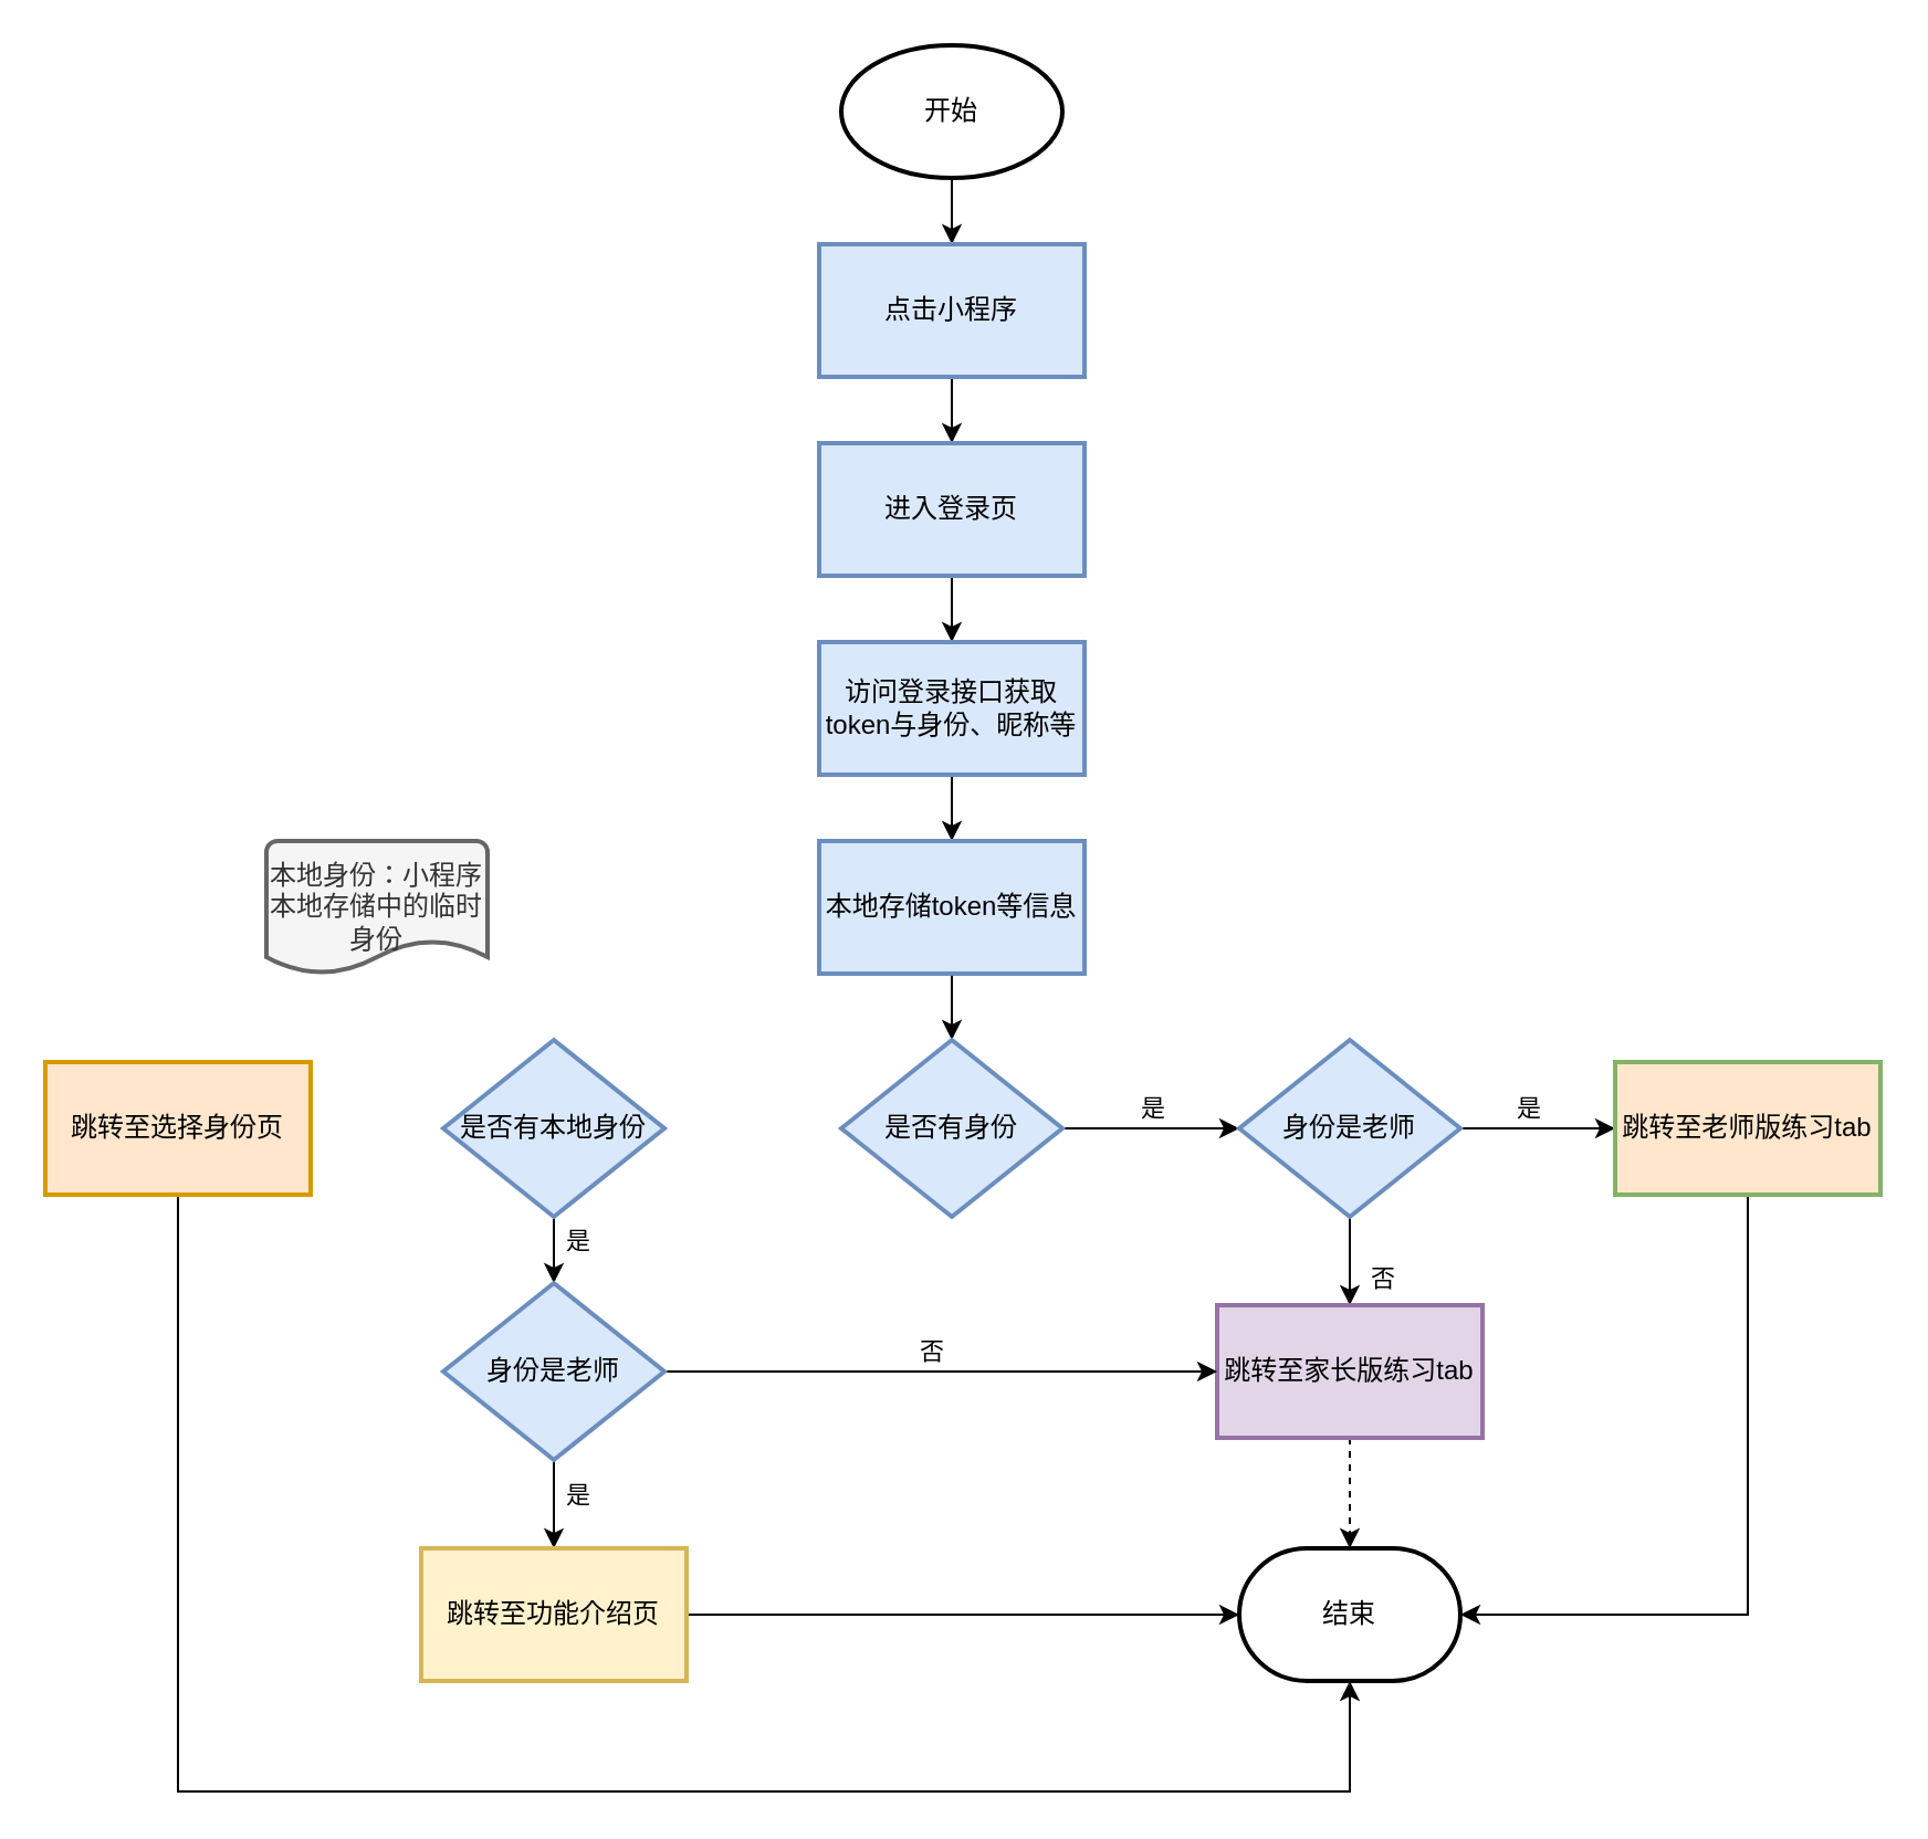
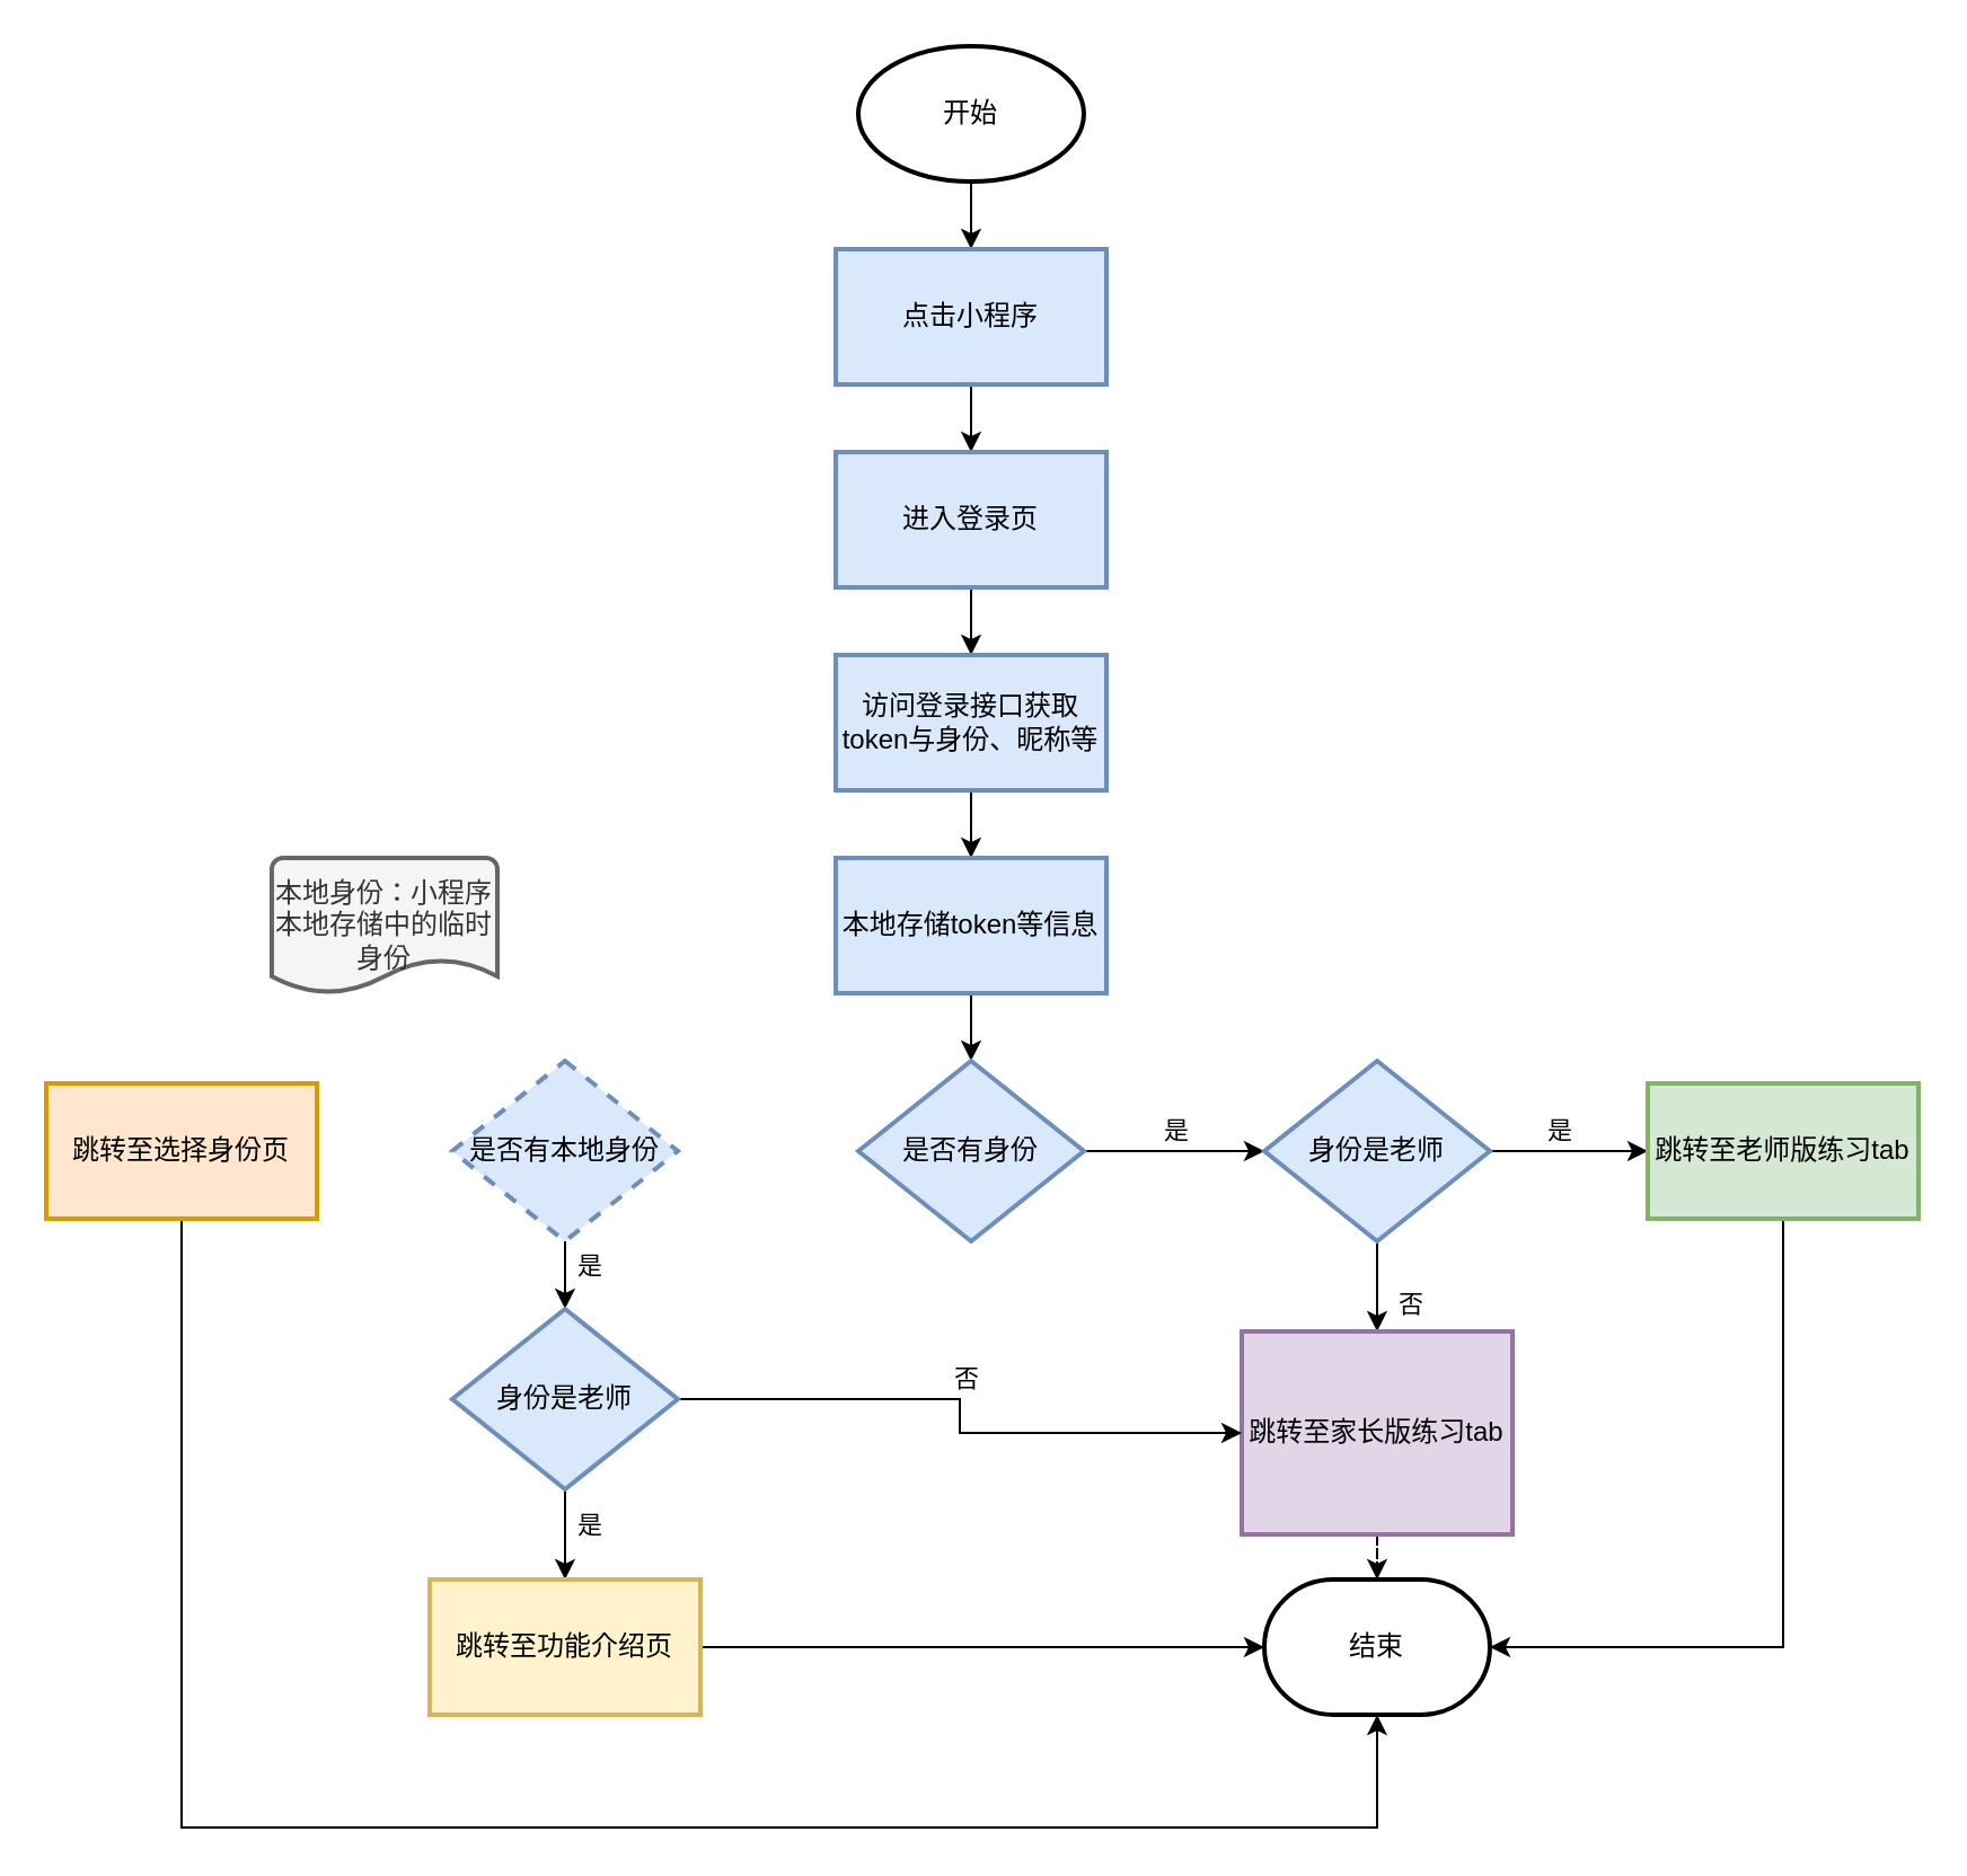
- <mxCell id="27" value="是否有本地身份" style="rhombus;whiteSpace=wrap;html=1;strokeWidth=2;fillColor=#dae8fc;strokeColor=#6c8ebf;" vertex="1" parent="1"><mxGeometry x="200" y="470" width="100" height="80" as="geometry" /></mxCell>
+ <mxCell id="27" value="是否有本地身份" style="rhombus;whiteSpace=wrap;html=1;strokeWidth=2;fillColor=#dae8fc;strokeColor=#6c8ebf;dashed=1;" vertex="1" parent="1"><mxGeometry x="200" y="470" width="100" height="80" as="geometry" /></mxCell>
- <mxCell id="24" value="跳转至老师版练习tab" style="whiteSpace=wrap;html=1;strokeWidth=2;fillColor=#ffe6cc;strokeColor=#82b366;" vertex="1" parent="1"><mxGeometry x="730" y="480" width="120" height="60" as="geometry" /></mxCell>
+ <mxCell id="24" value="跳转至老师版练习tab" style="whiteSpace=wrap;html=1;strokeWidth=2;fillColor=#d5e8d4;strokeColor=#82b366;" vertex="1" parent="1"><mxGeometry x="730" y="480" width="120" height="60" as="geometry" /></mxCell>
- <mxCell id="21" value="跳转至家长版练习tab" style="whiteSpace=wrap;html=1;strokeWidth=2;fillColor=#e1d5e7;strokeColor=#9673a6;" vertex="1" parent="1"><mxGeometry x="550" y="590" width="120" height="60" as="geometry" /></mxCell>
+ <mxCell id="21" value="跳转至家长版练习tab" style="whiteSpace=wrap;html=1;strokeWidth=2;fillColor=#e1d5e7;strokeColor=#9673a6;" vertex="1" parent="1"><mxGeometry x="550" y="590" width="120" height="90" as="geometry" /></mxCell>
